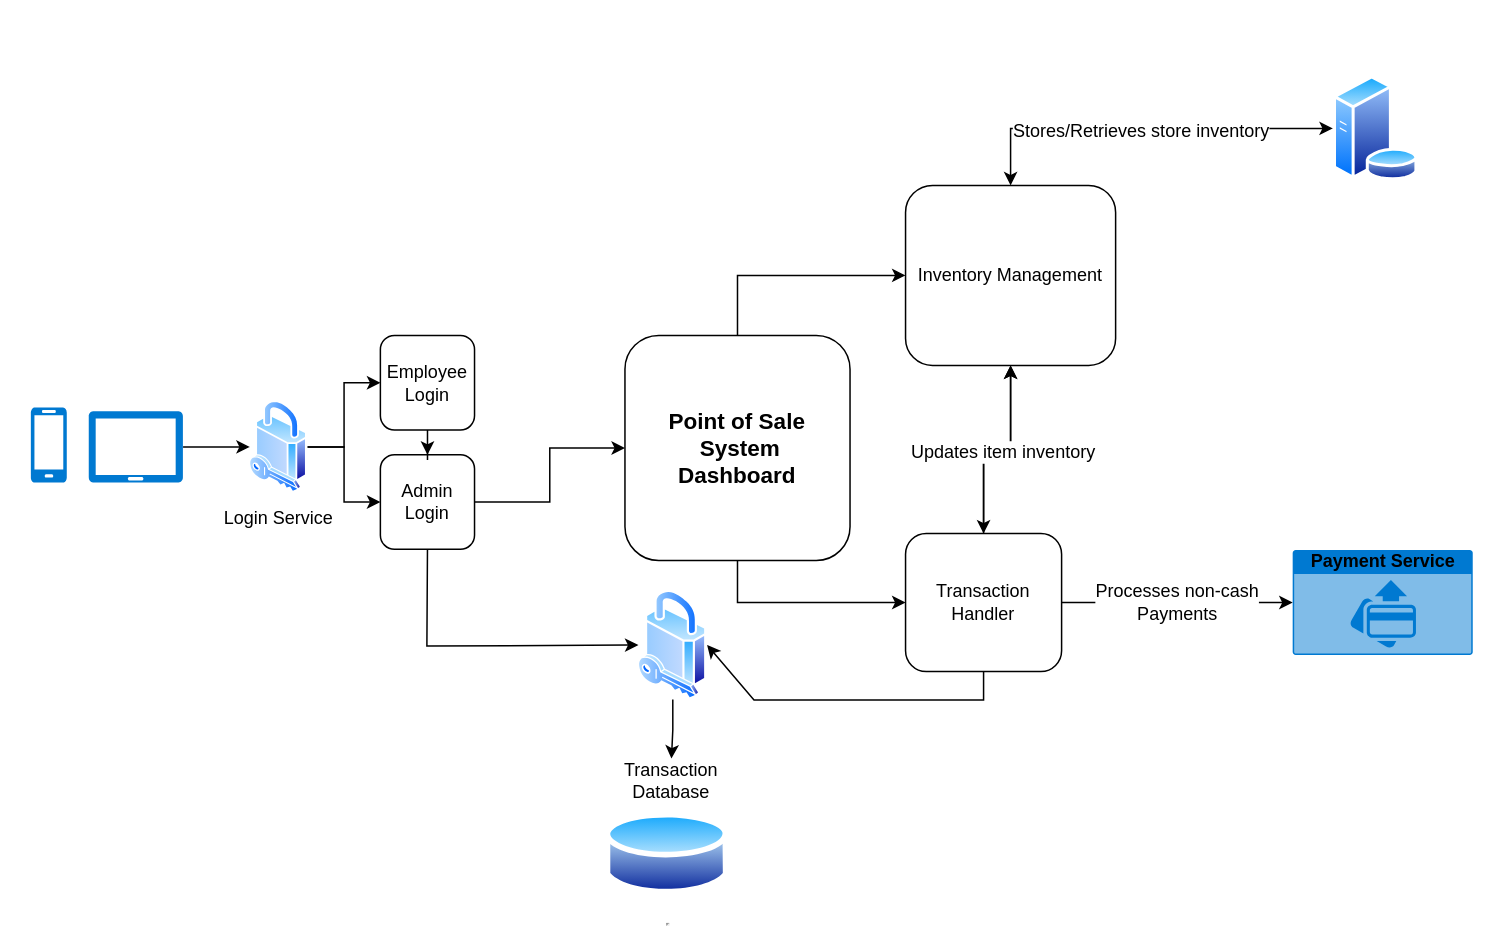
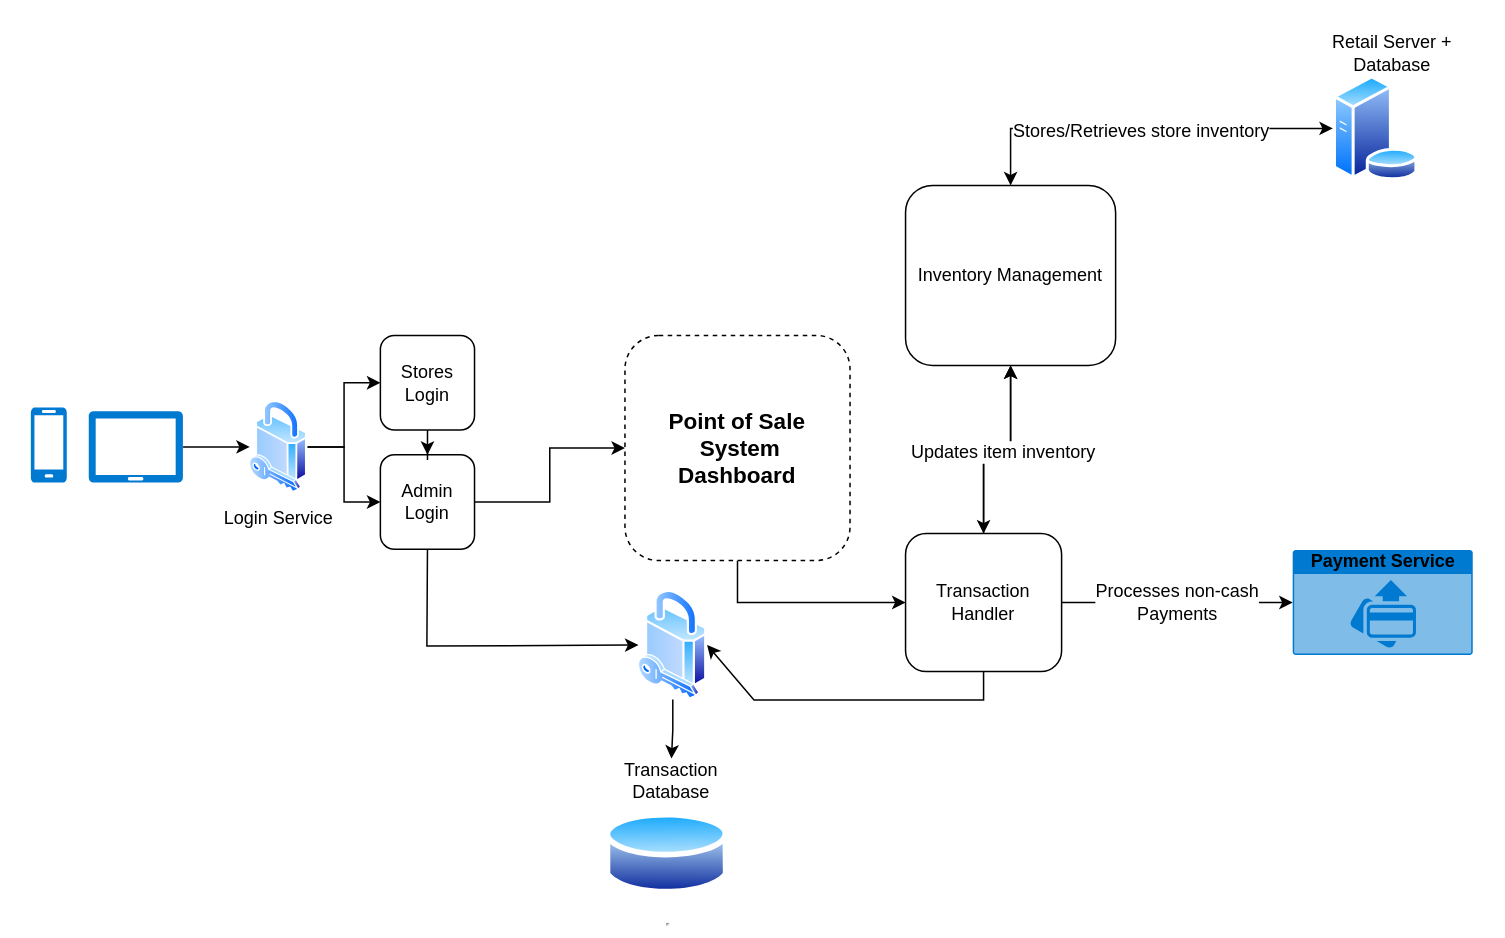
+ <mxCell id="21" value="Retail Server + Database" style="text;html=1;align=center;verticalAlign=middle;whiteSpace=wrap;rounded=0;" vertex="1" parent="19"><mxGeometry width="93" height="30" as="geometry" /></mxCell>
- <mxCell id="2" style="edgeStyle=orthogonalEdgeStyle;rounded=0;orthogonalLoop=1;jettySize=auto;html=1;entryX=0;entryY=0.5;entryDx=0;entryDy=0;fontFamily=Helvetica;fontSize=12;fontColor=default;exitX=0.5;exitY=0;exitDx=0;exitDy=0;" edge="1" parent="1" source="4" target="6"><mxGeometry relative="1" as="geometry" /></mxCell>
- <mxCell id="28" value="Employee&lt;br&gt;&lt;div&gt;Login&lt;/div&gt;" style="rounded=1;whiteSpace=wrap;html=1;" vertex="1" parent="1"><mxGeometry x="253" y="223" width="62.75" height="63" as="geometry" /></mxCell>
+ <mxCell id="28" value="Stores&lt;br&gt;&lt;div&gt;Login&lt;/div&gt;" style="rounded=1;whiteSpace=wrap;html=1;" vertex="1" parent="1"><mxGeometry x="253" y="223" width="62.75" height="63" as="geometry" /></mxCell>
- <mxCell id="4" value="&lt;div&gt;&lt;font style=&quot;font-size: 15px;&quot;&gt;&lt;b&gt;Point of Sale&lt;/b&gt;&lt;/font&gt;&lt;/div&gt;&lt;div&gt;&lt;font style=&quot;font-size: 15px;&quot;&gt;&lt;b&gt;&amp;nbsp;System&lt;br&gt;Dashboard&lt;br&gt;&lt;/b&gt;&lt;/font&gt;&lt;/div&gt;" style="rounded=1;whiteSpace=wrap;html=1;shadow=0;glass=0;gradientColor=none;" vertex="1" parent="1"><mxGeometry x="416" y="223" width="150" height="150" as="geometry" /></mxCell>
+ <mxCell id="4" value="&lt;div&gt;&lt;font style=&quot;font-size: 15px;&quot;&gt;&lt;b&gt;Point of Sale&lt;/b&gt;&lt;/font&gt;&lt;/div&gt;&lt;div&gt;&lt;font style=&quot;font-size: 15px;&quot;&gt;&lt;b&gt;&amp;nbsp;System&lt;br&gt;Dashboard&lt;br&gt;&lt;/b&gt;&lt;/font&gt;&lt;/div&gt;" style="rounded=1;whiteSpace=wrap;html=1;shadow=0;glass=0;gradientColor=none;dashed=1;" vertex="1" parent="1"><mxGeometry x="416" y="223" width="150" height="150" as="geometry" /></mxCell>
